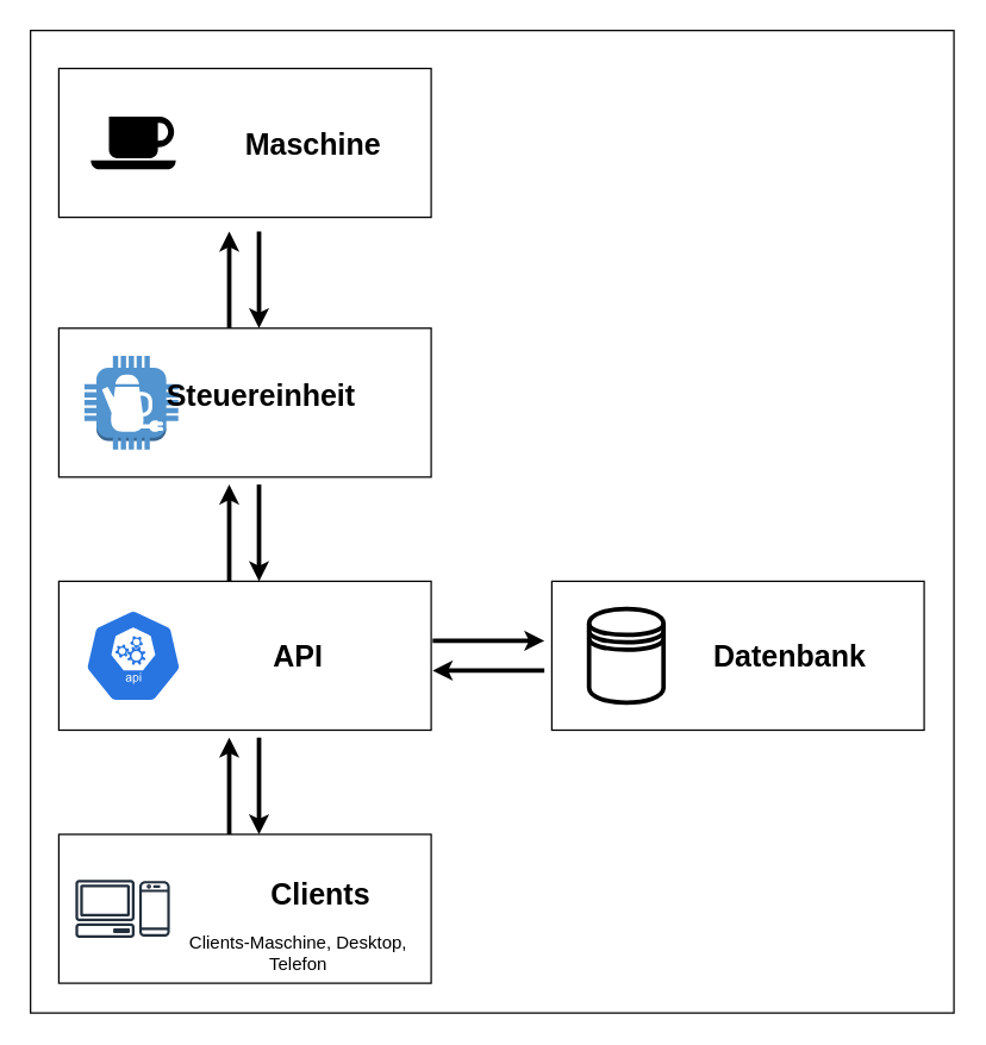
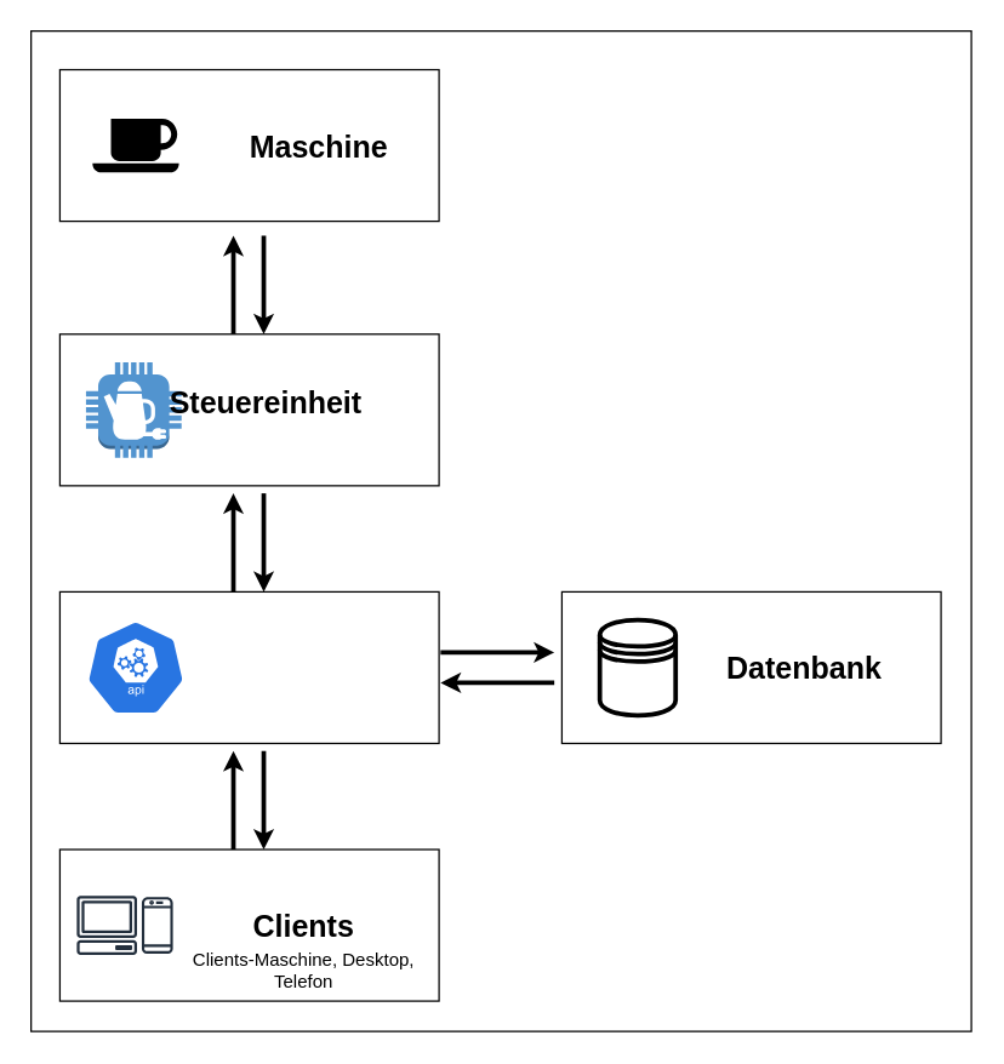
- <mxCell id="9" value="API" style="text;html=1;strokeColor=none;fillColor=none;align=center;verticalAlign=middle;whiteSpace=wrap;rounded=0;fontSize=20;fontStyle=1" vertex="1" parent="1"><mxGeometry x="170" y="425" width="60" height="30" as="geometry" /></mxCell>
- <mxCell id="23" value="Clients" style="text;html=1;strokeColor=none;fillColor=none;align=center;verticalAlign=middle;whiteSpace=wrap;rounded=0;fontSize=20;fontStyle=1" vertex="1" parent="1"><mxGeometry x="185" y="585" width="60" height="30" as="geometry" /></mxCell>
+ <mxCell id="23" value="Clients" style="text;html=1;strokeColor=none;fillColor=none;align=center;verticalAlign=middle;whiteSpace=wrap;rounded=0;fontSize=20;fontStyle=1" vertex="1" parent="1"><mxGeometry x="170" y="595" width="60" height="30" as="geometry" /></mxCell>
